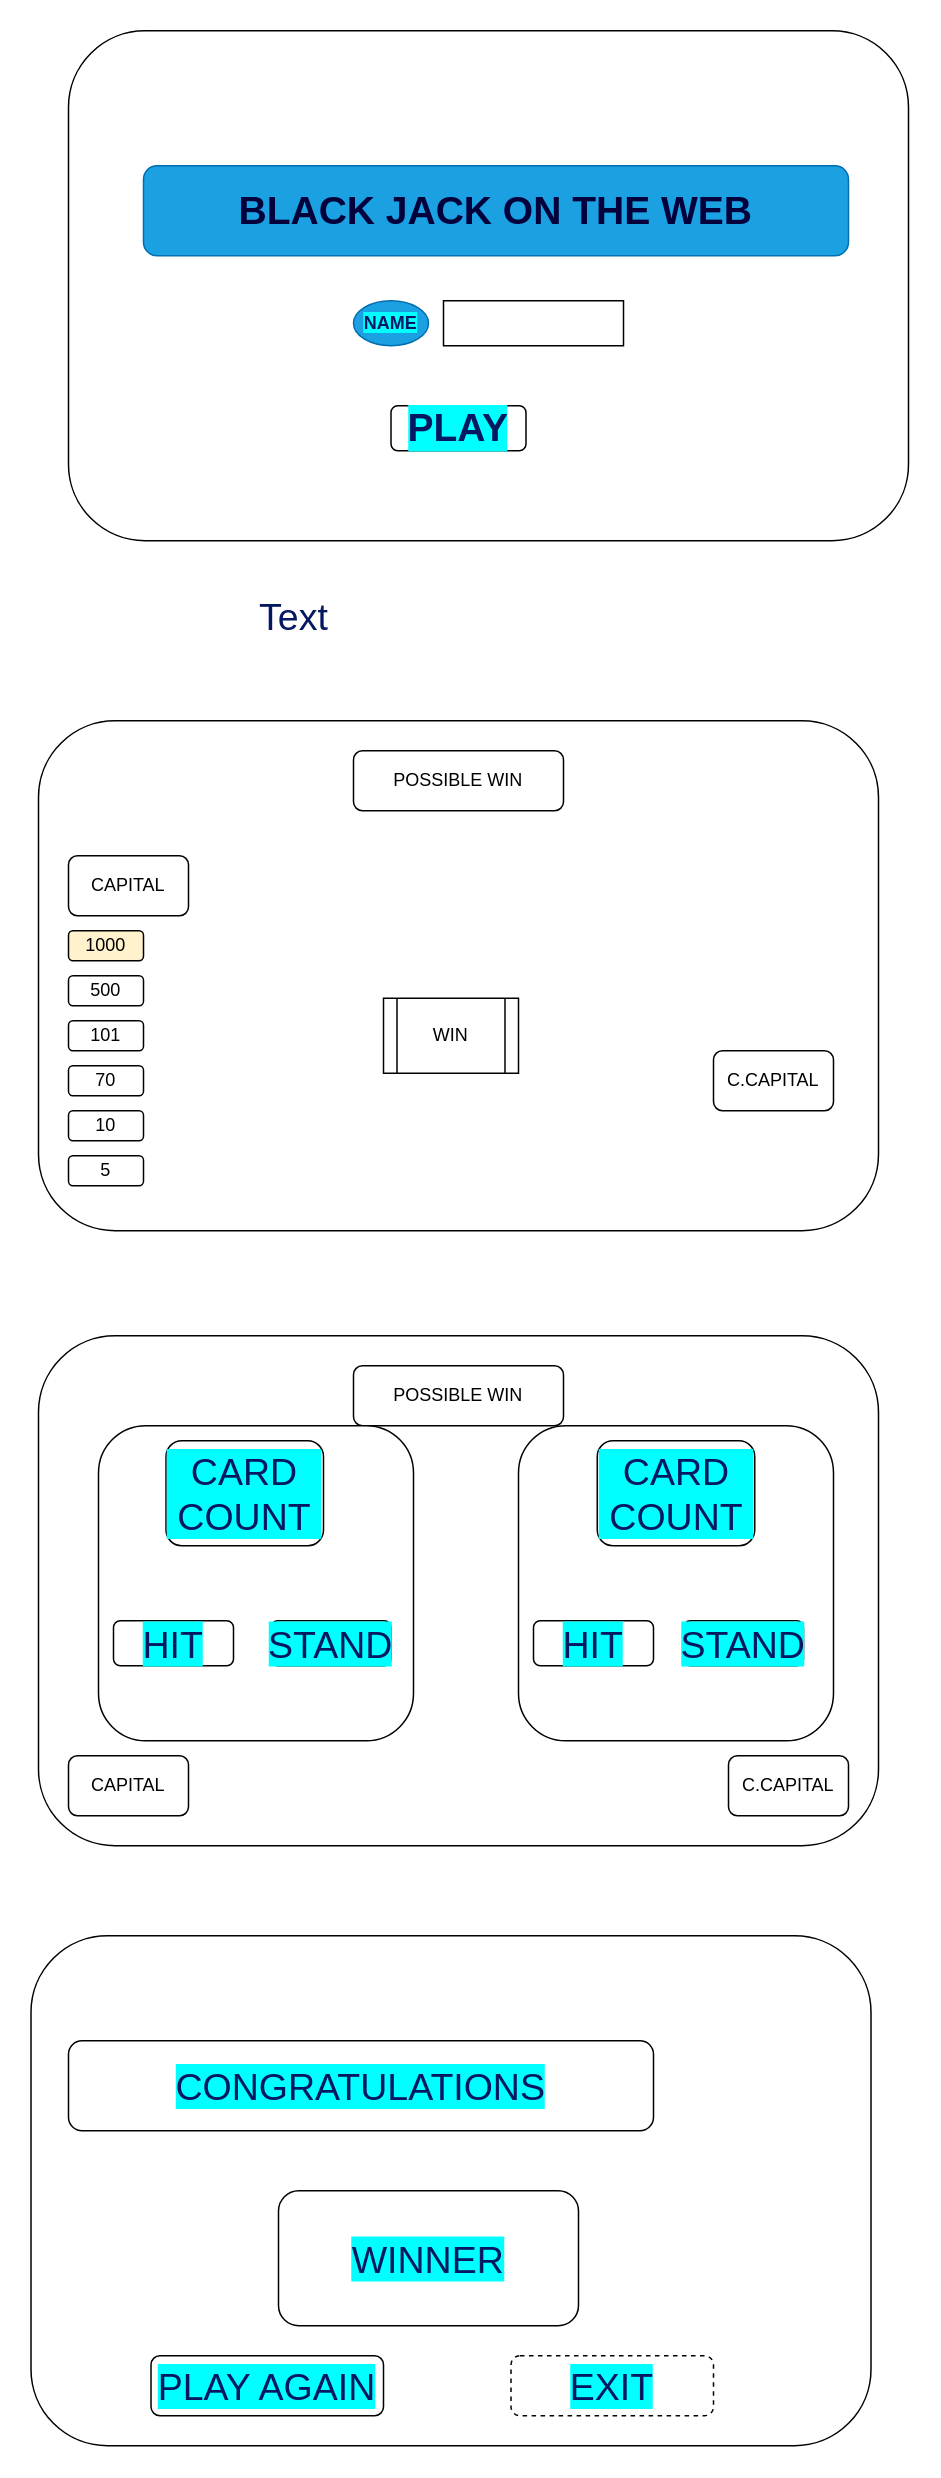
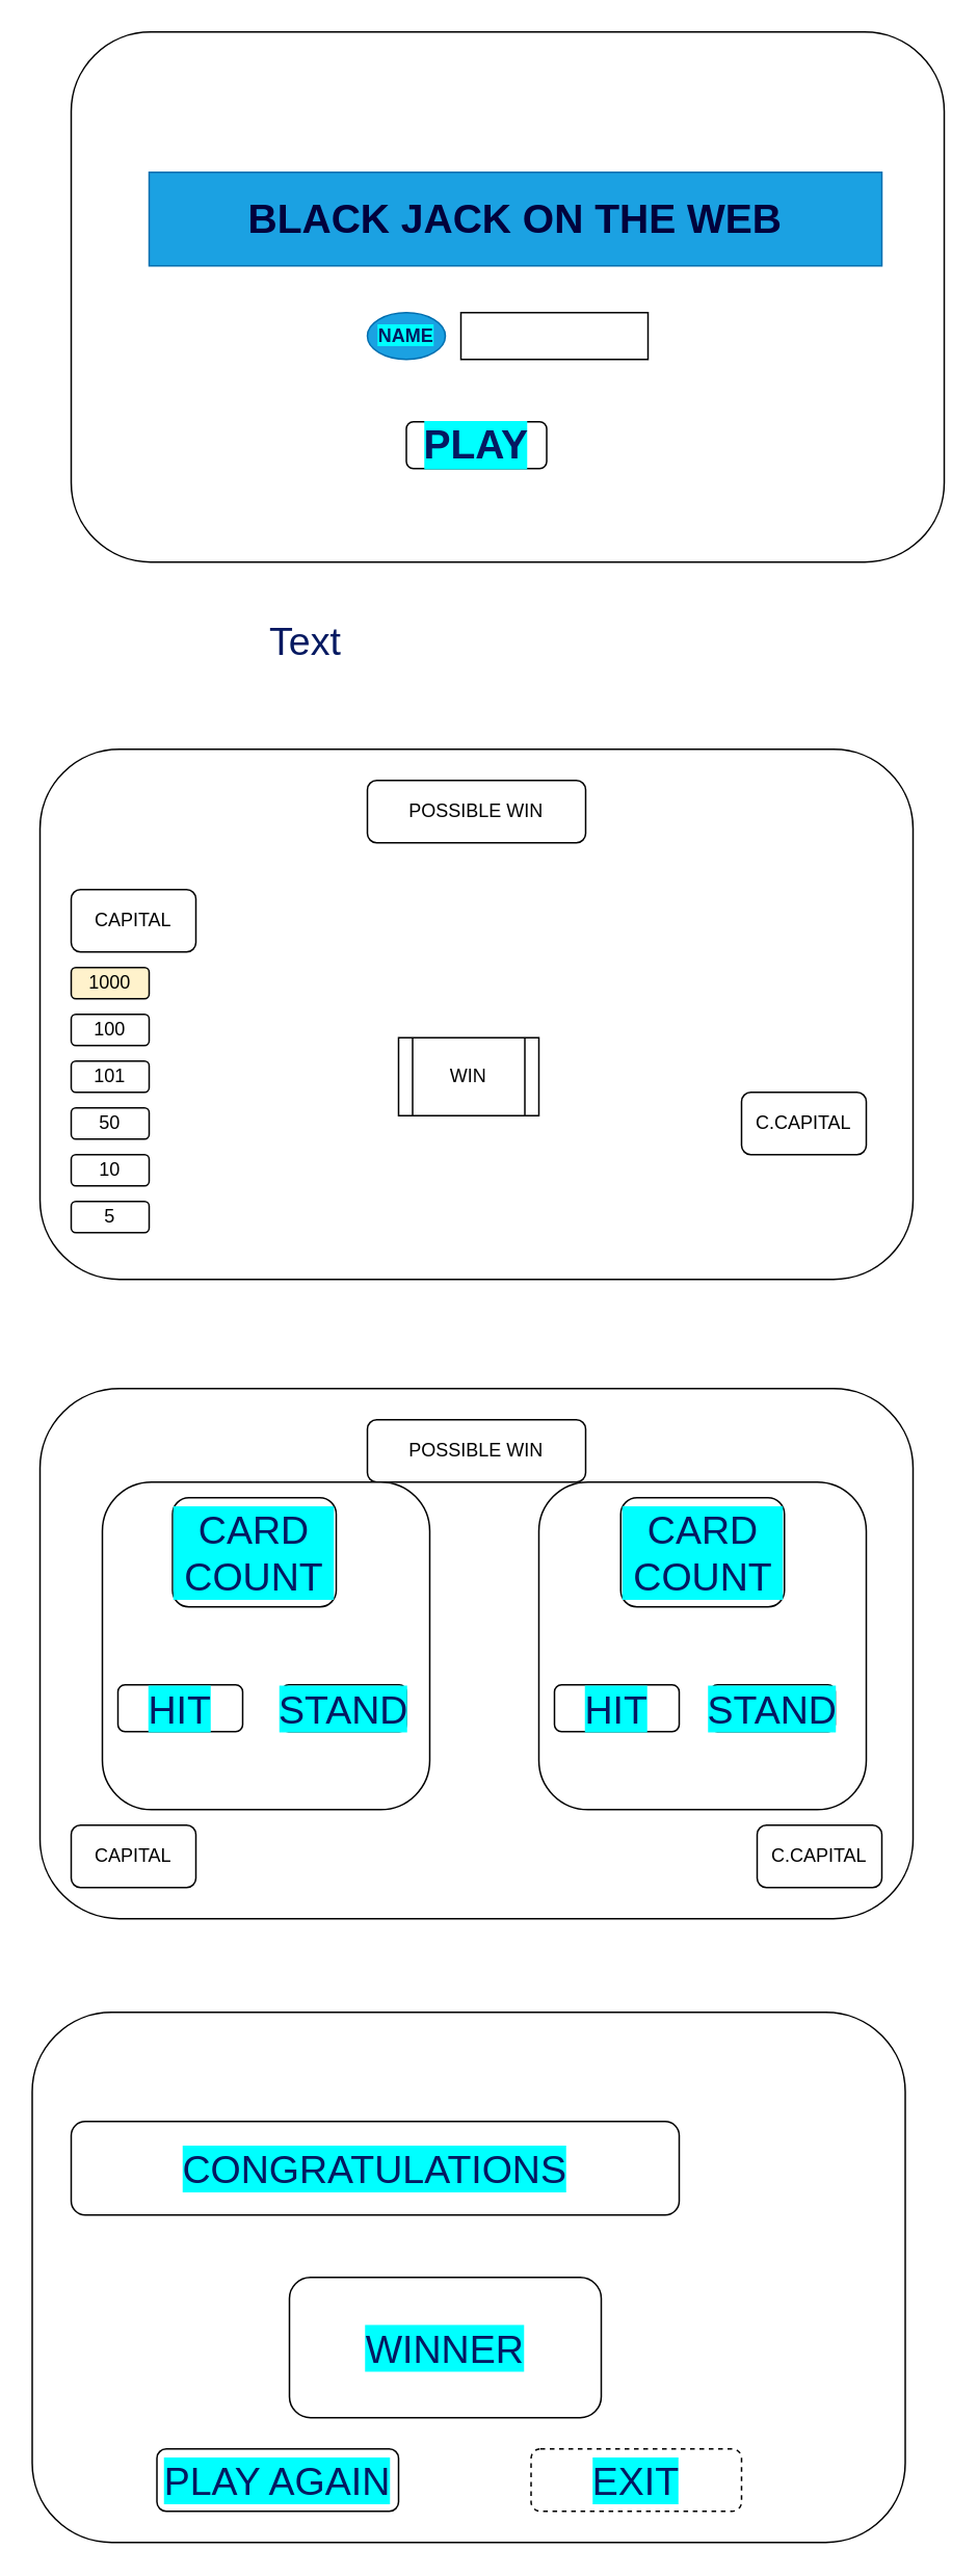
- <mxCell id="14" value="&lt;font color=&quot;#02013c&quot; size=&quot;1&quot; style=&quot;&quot;&gt;&lt;b style=&quot;font-size: 26px;&quot;&gt;BLACK JACK ON THE WEB&lt;/b&gt;&lt;/font&gt;" style="whiteSpace=wrap;html=1;fillColor=#1ba1e2;fontColor=#ffffff;strokeColor=#006EAF;rounded=1;" vertex="1" parent="1"><mxGeometry x="95" y="110" width="470" height="60" as="geometry" /></mxCell>
+ <mxCell id="14" value="&lt;font color=&quot;#02013c&quot; size=&quot;1&quot; style=&quot;&quot;&gt;&lt;b style=&quot;font-size: 26px;&quot;&gt;BLACK JACK ON THE WEB&lt;/b&gt;&lt;/font&gt;" style="rounded=0;whiteSpace=wrap;html=1;fillColor=#1ba1e2;fontColor=#ffffff;strokeColor=#006EAF;" vertex="1" parent="1"><mxGeometry x="95" y="110" width="470" height="60" as="geometry" /></mxCell>
- <mxCell id="4" value="500" style="rounded=1;whiteSpace=wrap;html=1;" vertex="1" parent="1"><mxGeometry x="45" y="650" width="50" height="20" as="geometry" /></mxCell>
+ <mxCell id="4" value="100" style="rounded=1;whiteSpace=wrap;html=1;" vertex="1" parent="1"><mxGeometry x="45" y="650" width="50" height="20" as="geometry" /></mxCell>
- <mxCell id="7" value="70" style="rounded=1;whiteSpace=wrap;html=1;" vertex="1" parent="1"><mxGeometry x="45" y="710" width="50" height="20" as="geometry" /></mxCell>
+ <mxCell id="7" value="50" style="rounded=1;whiteSpace=wrap;html=1;" vertex="1" parent="1"><mxGeometry x="45" y="710" width="50" height="20" as="geometry" /></mxCell>
